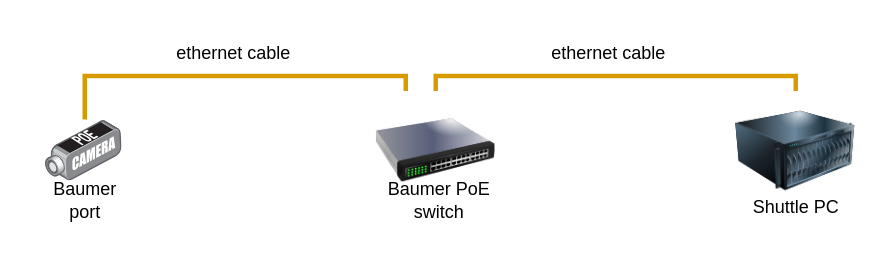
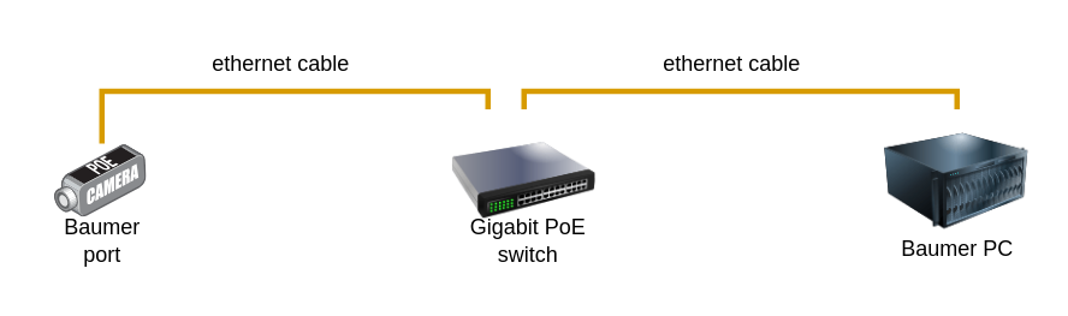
- <mxCell id="8" value="Baumer PoE&lt;br&gt;switch" style="text;html=1;align=center;verticalAlign=middle;resizable=0;points=[];autosize=1;strokeColor=none;fillColor=none;" vertex="1" parent="1"><mxGeometry x="247" y="113" width="90" height="40" as="geometry" /></mxCell>
+ <mxCell id="8" value="Gigabit PoE&lt;br&gt;switch" style="text;html=1;align=center;verticalAlign=middle;resizable=0;points=[];autosize=1;strokeColor=none;fillColor=none;" vertex="1" parent="1"><mxGeometry x="247" y="113" width="90" height="40" as="geometry" /></mxCell>
- <mxCell id="9" value="Shuttle PC" style="text;html=1;align=center;verticalAlign=middle;resizable=0;points=[];autosize=1;strokeColor=none;fillColor=none;" vertex="1" parent="1"><mxGeometry x="490" y="123" width="80" height="30" as="geometry" /></mxCell>
+ <mxCell id="9" value="Baumer PC" style="text;html=1;align=center;verticalAlign=middle;resizable=0;points=[];autosize=1;strokeColor=none;fillColor=none;" vertex="1" parent="1"><mxGeometry x="490" y="123" width="80" height="30" as="geometry" /></mxCell>
